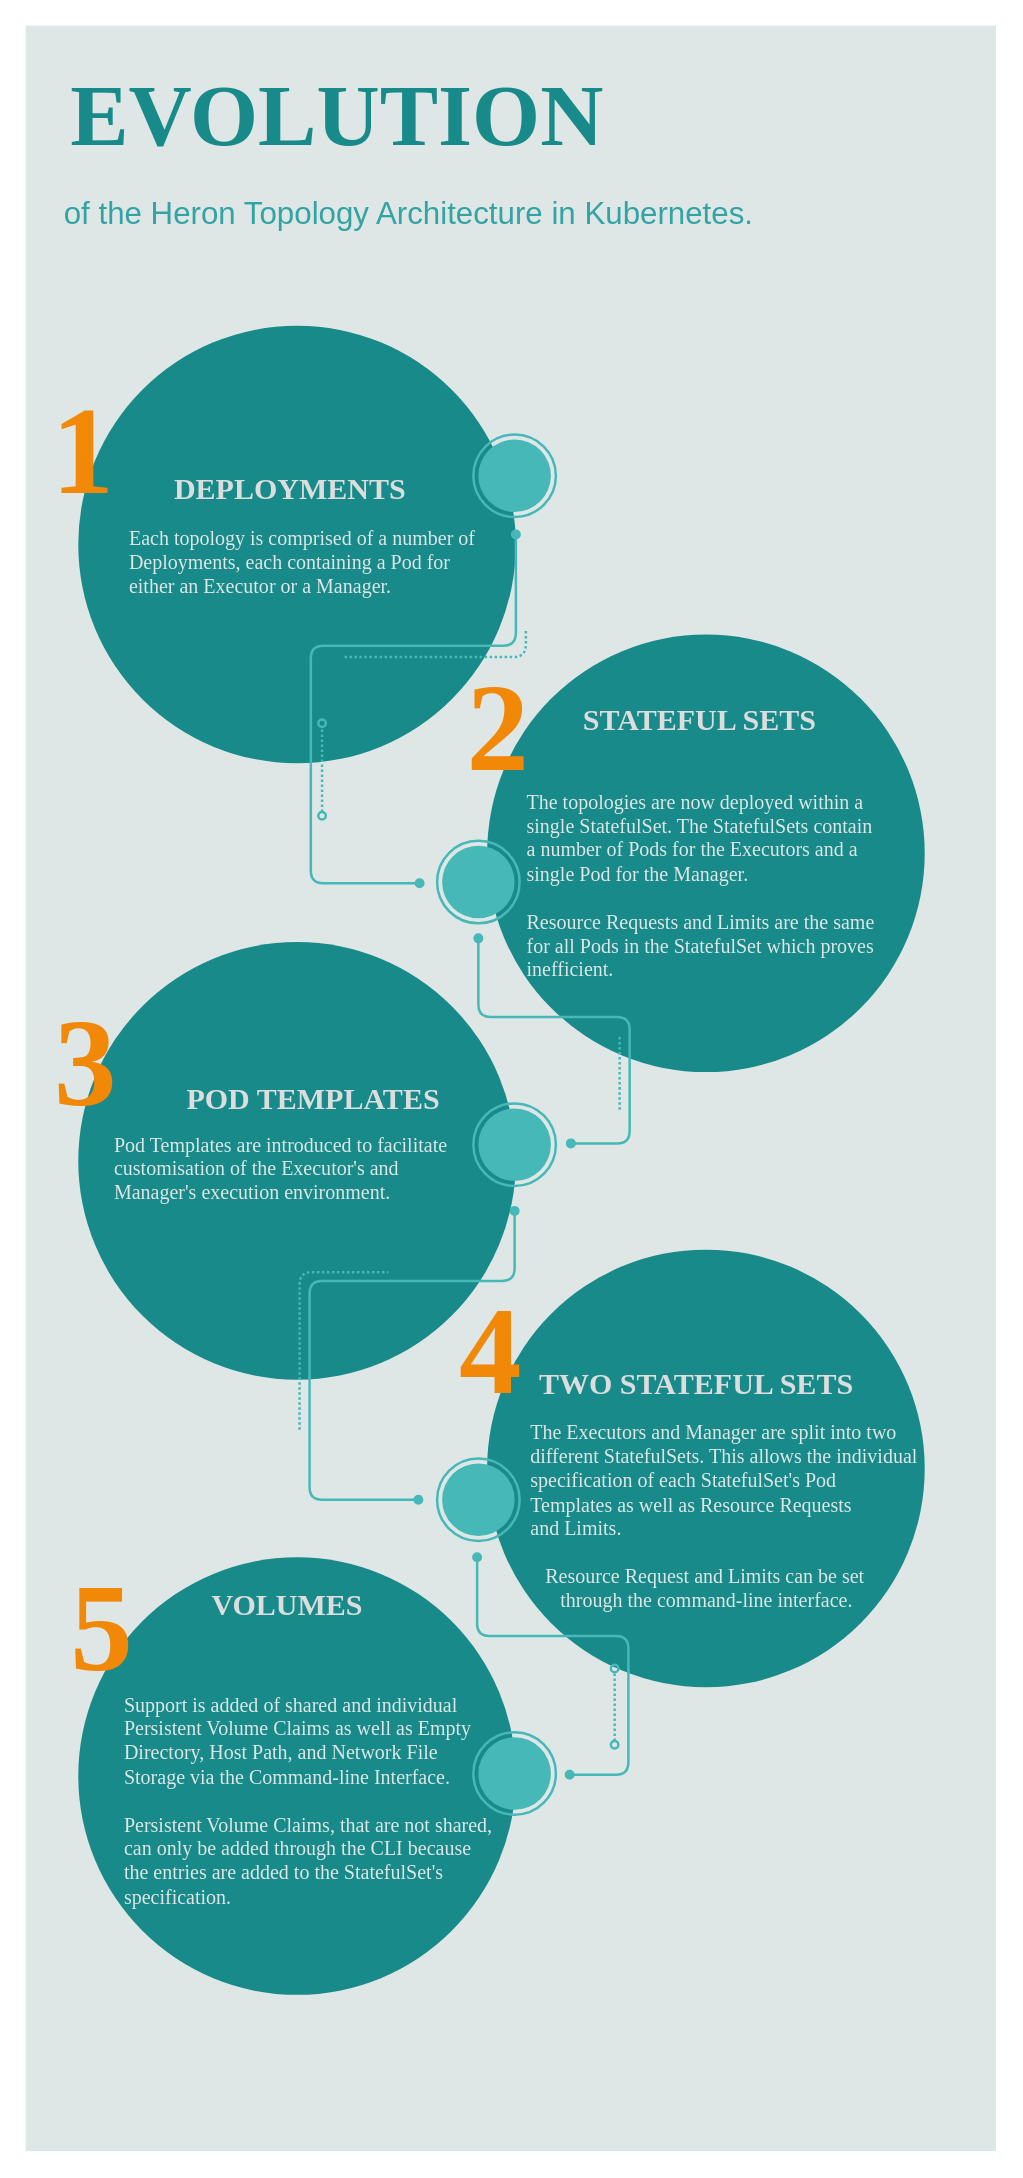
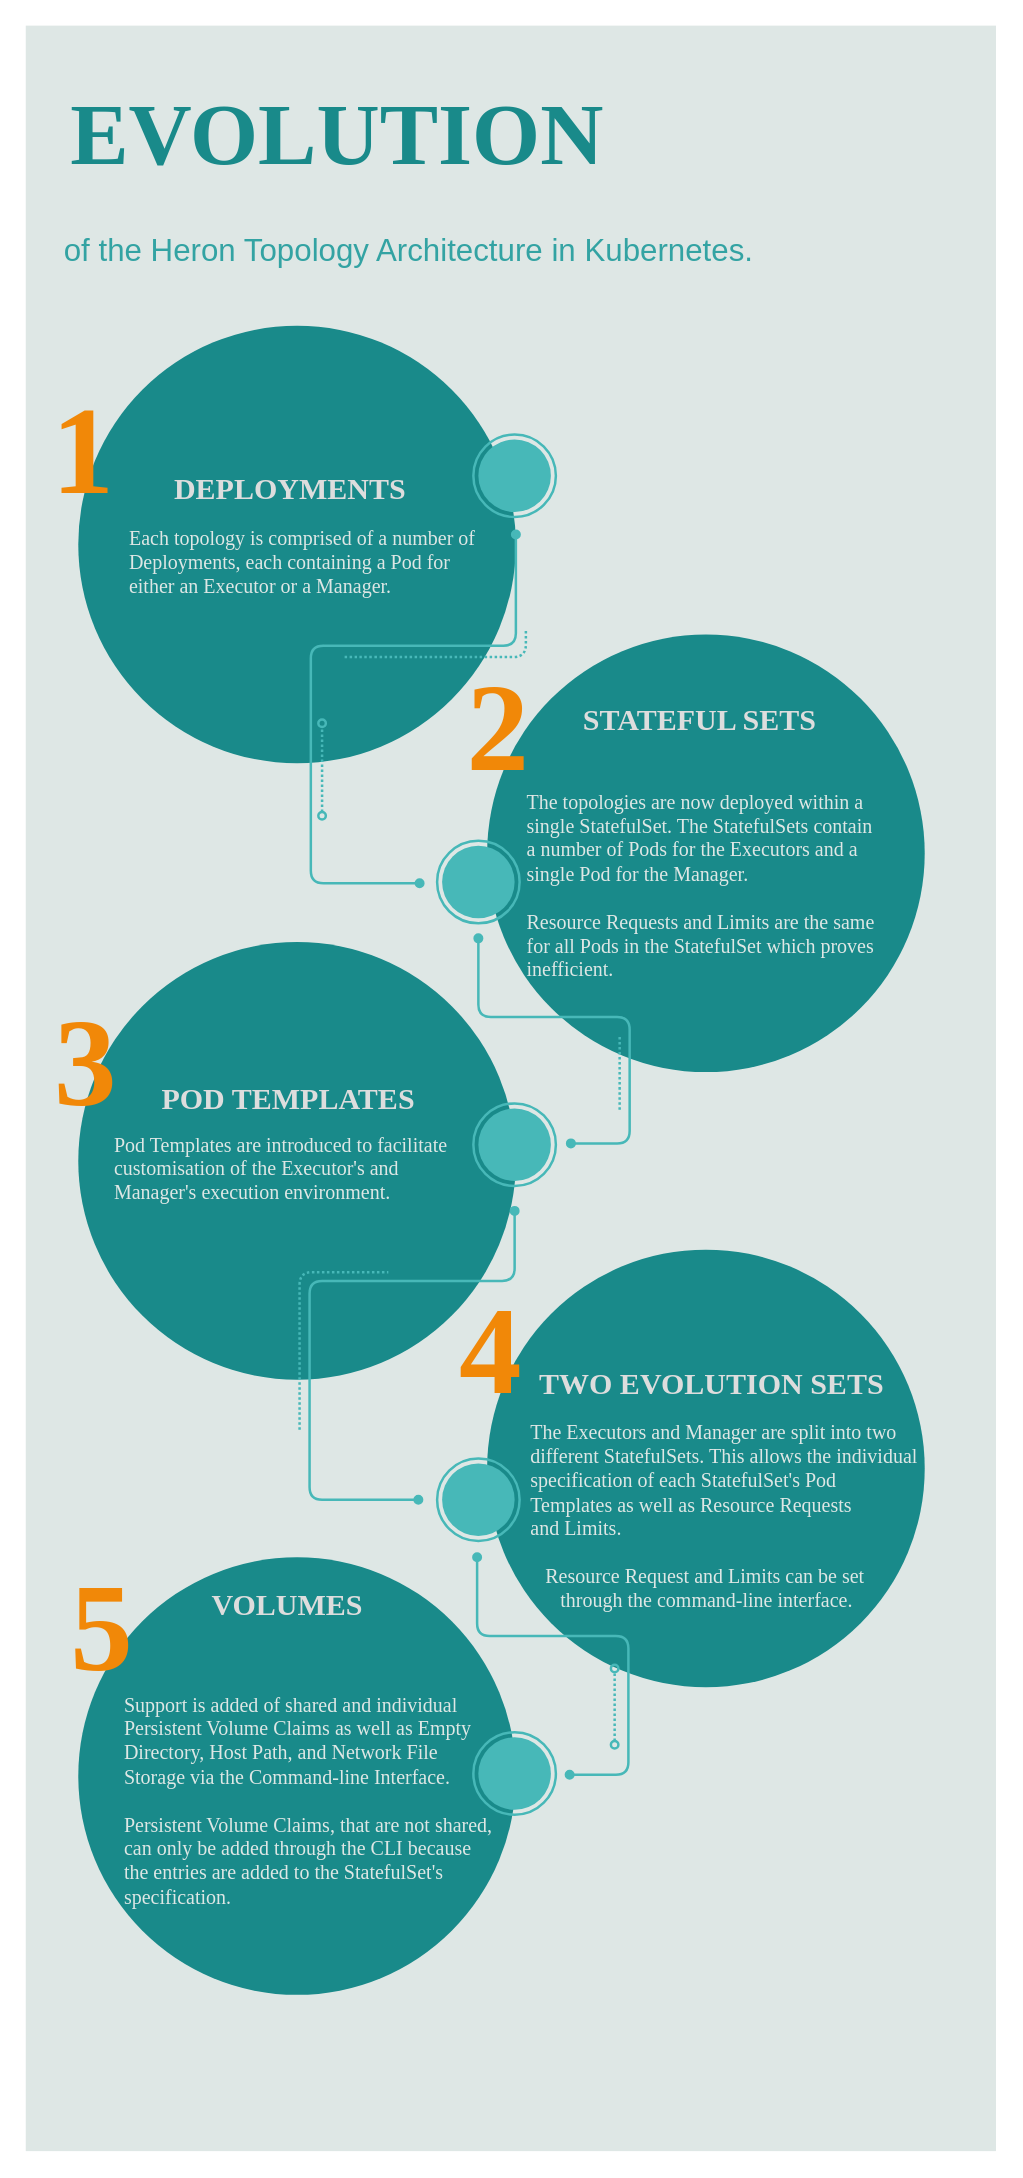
- <mxCell id="15" value="&lt;b&gt;&lt;font style=&quot;font-size: 70px&quot; color=&quot;#198a8a&quot;&gt;EVOLUTION&lt;/font&gt;&lt;/b&gt;" style="whiteSpace=wrap;html=1;strokeColor=none;fillColor=none;fontFamily=Verdana;fontSize=70;fontColor=#dddddd;align=left;" parent="1" vertex="1"><mxGeometry x="54" y="53" width="700" height="78" as="geometry" /></mxCell>
+ <mxCell id="15" value="&lt;b&gt;&lt;font style=&quot;font-size: 70px&quot; color=&quot;#198a8a&quot;&gt;EVOLUTION&lt;/font&gt;&lt;/b&gt;" style="whiteSpace=wrap;html=1;strokeColor=none;fillColor=none;fontFamily=Verdana;fontSize=70;fontColor=#dddddd;align=left;" parent="1" vertex="1"><mxGeometry x="54" y="68" width="700" height="78" as="geometry" /></mxCell>
- <mxCell id="48" value="&lt;font style=&quot;font-size: 25px&quot; color=&quot;#33a3a3&quot;&gt;of the Heron Topology Architecture in Kubernetes.&lt;/font&gt;" style="text;html=1;resizable=0;autosize=1;align=center;verticalAlign=middle;points=[];rounded=0;" parent="1" vertex="1"><mxGeometry x="41" y="159" width="570" height="20" as="geometry" /></mxCell>
+ <mxCell id="48" value="&lt;font style=&quot;font-size: 25px&quot; color=&quot;#33a3a3&quot;&gt;of the Heron Topology Architecture in Kubernetes.&lt;/font&gt;" style="text;html=1;resizable=0;autosize=1;align=center;verticalAlign=middle;points=[];rounded=0;" parent="1" vertex="1"><mxGeometry x="41" y="189" width="570" height="20" as="geometry" /></mxCell>
- <mxCell id="17" value="&lt;div&gt;POD TEMPLATES&lt;/div&gt;" style="text;html=1;resizable=0;points=[];autosize=1;align=left;verticalAlign=top;spacingTop=-4;fontSize=24;fontFamily=Verdana;fontColor=#DDDDDD;fontStyle=1" parent="1" vertex="1"><mxGeometry x="147" y="862" width="220" height="30" as="geometry" /></mxCell>
+ <mxCell id="17" value="&lt;div&gt;POD TEMPLATES&lt;/div&gt;" style="text;html=1;resizable=0;points=[];autosize=1;align=left;verticalAlign=top;spacingTop=-4;fontSize=24;fontFamily=Verdana;fontColor=#DDDDDD;fontStyle=1" parent="1" vertex="1"><mxGeometry x="127" y="862" width="220" height="30" as="geometry" /></mxCell>
- <mxCell id="18" value="&lt;div style=&quot;line-height: 150%&quot;&gt;TWO STATEFUL SETS&lt;/div&gt;" style="text;html=1;resizable=0;points=[];autosize=1;align=left;verticalAlign=top;spacingTop=-4;fontSize=24;fontFamily=Verdana;fontColor=#DDDDDD;fontStyle=1" parent="1" vertex="1"><mxGeometry x="429" y="1086" width="270" height="40" as="geometry" /></mxCell>
+ <mxCell id="18" value="&lt;div style=&quot;line-height: 150%&quot;&gt;TWO EVOLUTION SETS&lt;/div&gt;" style="text;html=1;resizable=0;points=[];autosize=1;align=left;verticalAlign=top;spacingTop=-4;fontSize=24;fontFamily=Verdana;fontColor=#DDDDDD;fontStyle=1" parent="1" vertex="1"><mxGeometry x="429" y="1086" width="270" height="40" as="geometry" /></mxCell>
